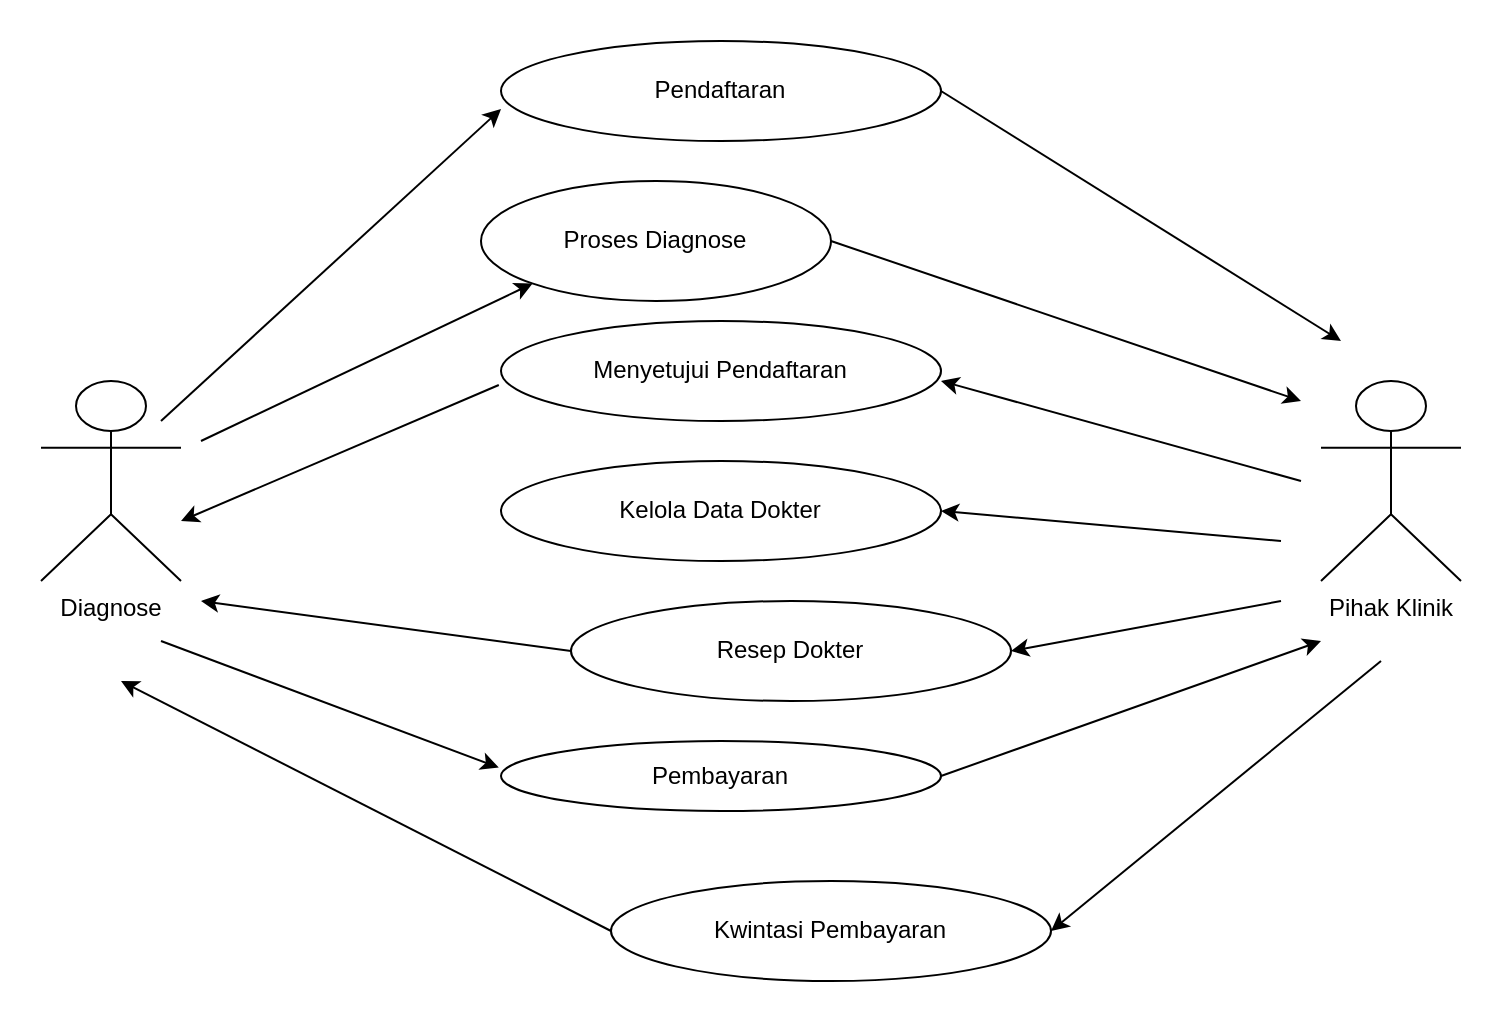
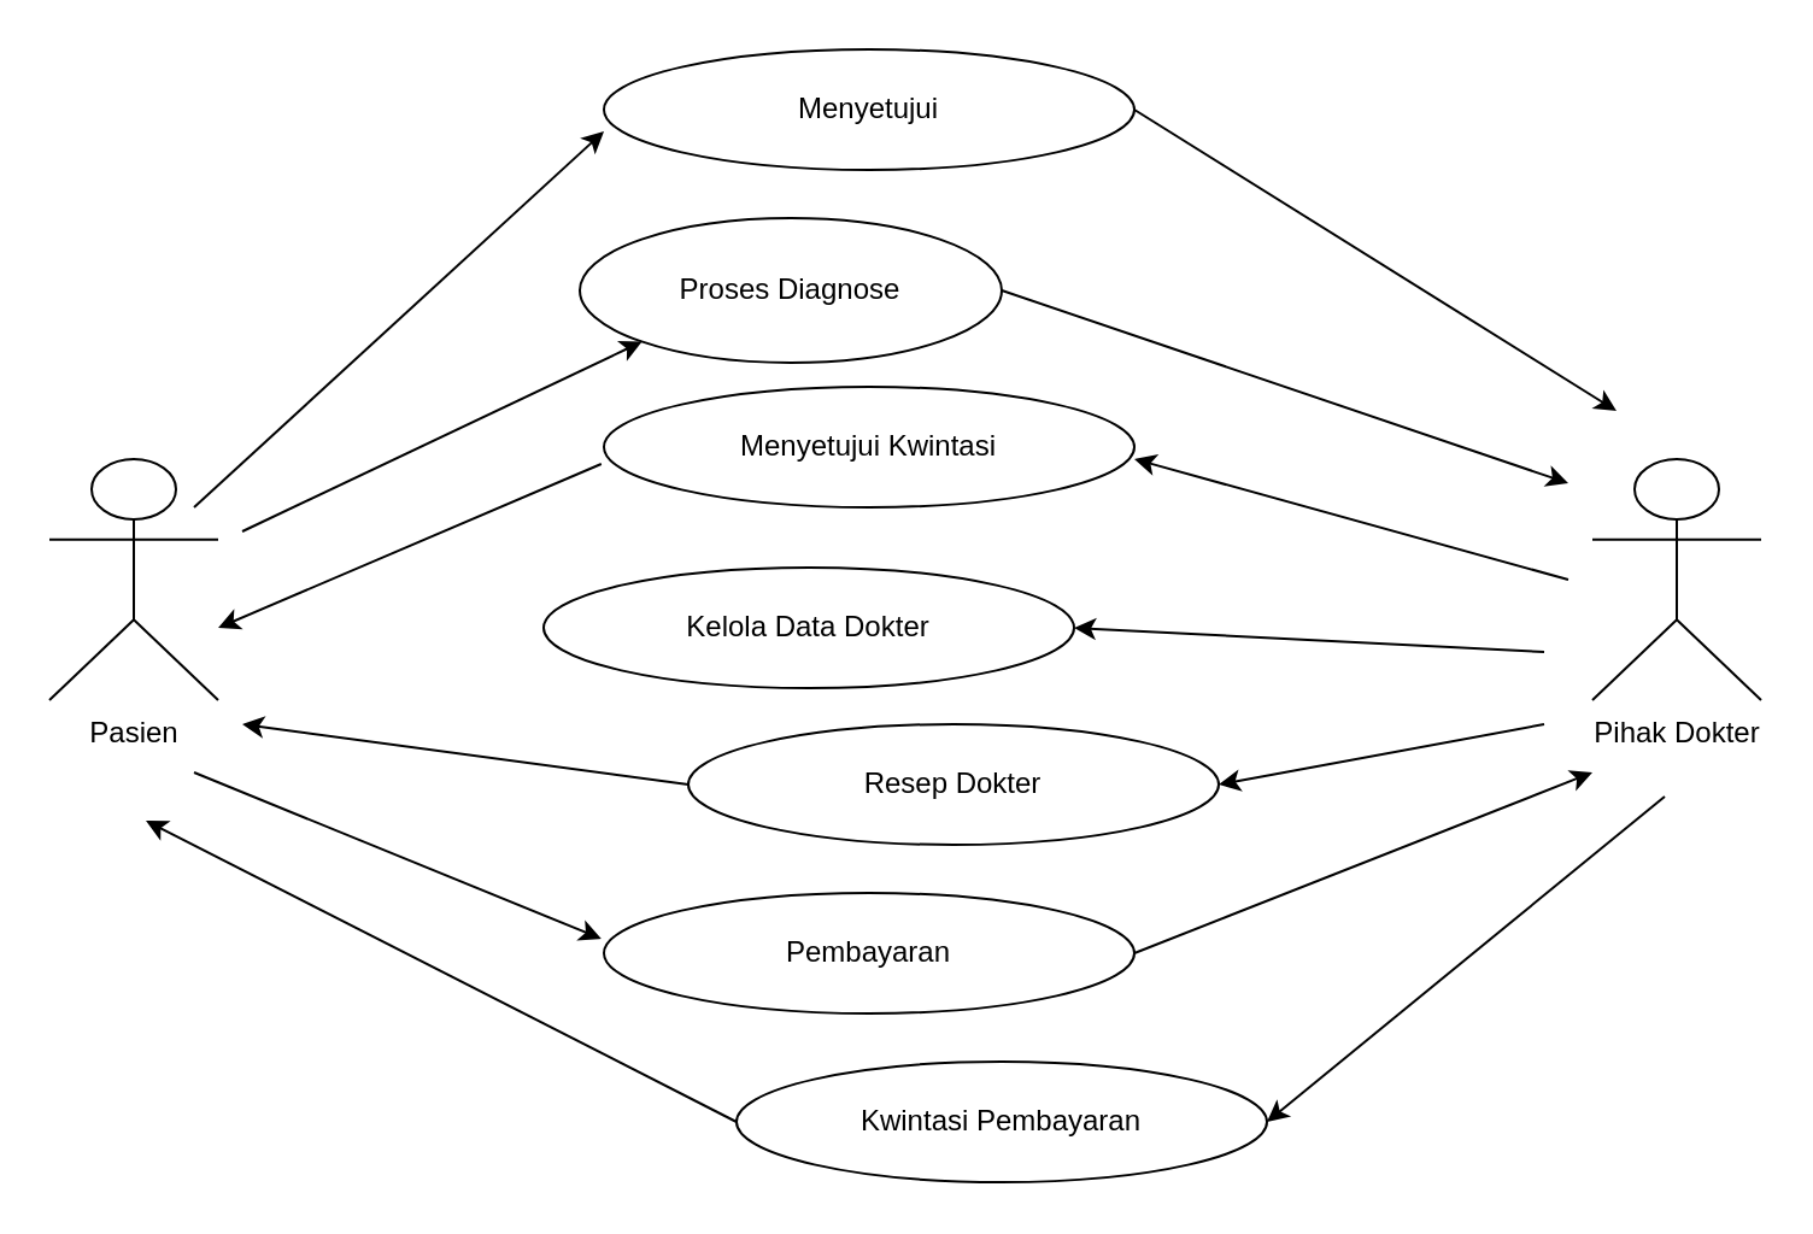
- <mxCell id="8" value="Pendaftaran" style="ellipse;whiteSpace=wrap;html=1;" vertex="1" parent="1"><mxGeometry x="250" y="20" width="220" height="50" as="geometry" /></mxCell>
+ <mxCell id="8" value="Menyetujui" style="ellipse;whiteSpace=wrap;html=1;" vertex="1" parent="1"><mxGeometry x="250" y="20" width="220" height="50" as="geometry" /></mxCell>
- <mxCell id="3" value="Menyetujui Pendaftaran" style="ellipse;whiteSpace=wrap;html=1;" vertex="1" parent="1"><mxGeometry x="250" y="160" width="220" height="50" as="geometry" /></mxCell>
+ <mxCell id="3" value="Menyetujui Kwintasi" style="ellipse;whiteSpace=wrap;html=1;" vertex="1" parent="1"><mxGeometry x="250" y="160" width="220" height="50" as="geometry" /></mxCell>
- <mxCell id="4" value="Kelola Data Dokter" style="ellipse;whiteSpace=wrap;html=1;" vertex="1" parent="1"><mxGeometry x="250" y="230" width="220" height="50" as="geometry" /></mxCell>
+ <mxCell id="4" value="Kelola Data Dokter" style="ellipse;whiteSpace=wrap;html=1;" vertex="1" parent="1"><mxGeometry x="225" y="235" width="220" height="50" as="geometry" /></mxCell>
- <mxCell id="10" value="Diagnose" style="shape=umlActor;verticalLabelPosition=bottom;verticalAlign=top;html=1;outlineConnect=0;" vertex="1" parent="1"><mxGeometry x="20" y="190" width="70" height="100" as="geometry" /></mxCell>
+ <mxCell id="10" value="Pasien" style="shape=umlActor;verticalLabelPosition=bottom;verticalAlign=top;html=1;outlineConnect=0;" vertex="1" parent="1"><mxGeometry x="20" y="190" width="70" height="100" as="geometry" /></mxCell>
- <mxCell id="9" value="Pihak Klinik" style="shape=umlActor;verticalLabelPosition=bottom;verticalAlign=top;html=1;outlineConnect=0;" vertex="1" parent="1"><mxGeometry x="660" y="190" width="70" height="100" as="geometry" /></mxCell>
+ <mxCell id="9" value="Pihak Dokter" style="shape=umlActor;verticalLabelPosition=bottom;verticalAlign=top;html=1;outlineConnect=0;" vertex="1" parent="1"><mxGeometry x="660" y="190" width="70" height="100" as="geometry" /></mxCell>
- <mxCell id="6" value="Pembayaran" style="ellipse;whiteSpace=wrap;html=1;" vertex="1" parent="1"><mxGeometry x="250" y="370" width="220" height="35" as="geometry" /></mxCell>
+ <mxCell id="6" value="Pembayaran" style="ellipse;whiteSpace=wrap;html=1;" vertex="1" parent="1"><mxGeometry x="250" y="370" width="220" height="50" as="geometry" /></mxCell>
